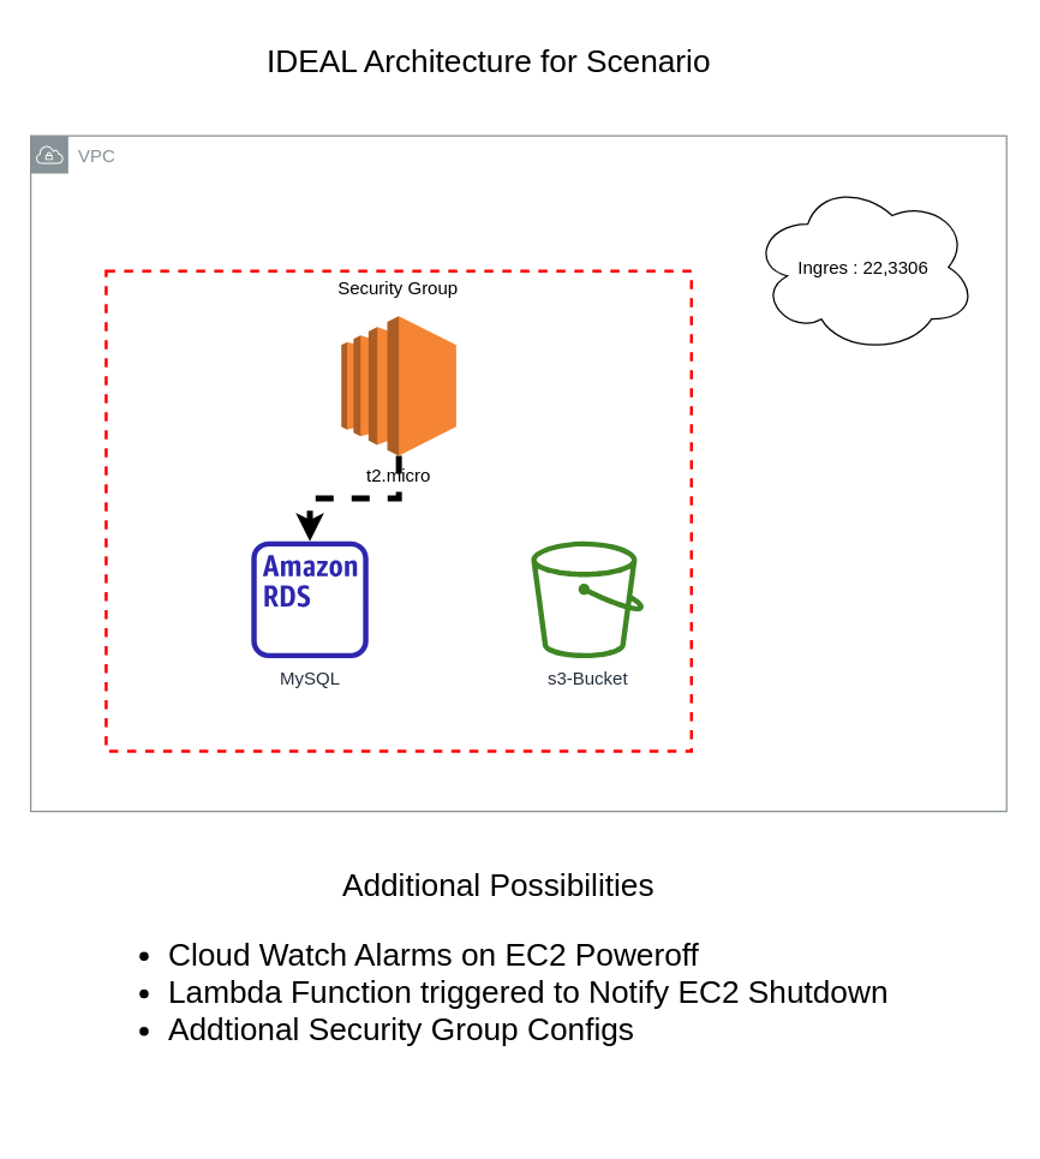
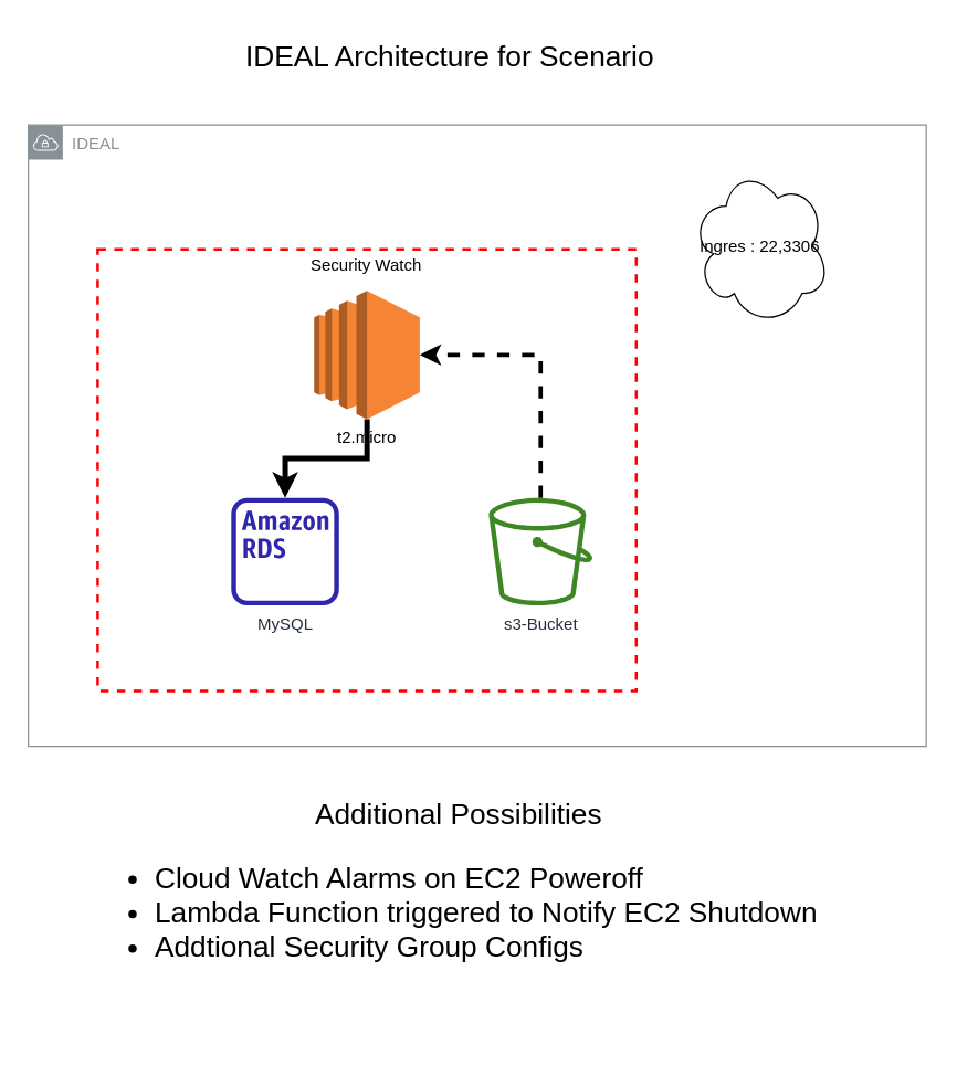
- <mxCell id="2" value="VPC" style="sketch=0;outlineConnect=0;gradientColor=none;html=1;whiteSpace=wrap;fontSize=12;fontStyle=0;shape=mxgraph.aws4.group;grIcon=mxgraph.aws4.group_vpc;strokeColor=#879196;fillColor=none;verticalAlign=top;align=left;spacingLeft=30;fontColor=#879196;dashed=0;" vertex="1" parent="1"><mxGeometry x="20" y="90" width="650.25" height="450" as="geometry" /></mxCell>
+ <mxCell id="2" value="IDEAL" style="sketch=0;outlineConnect=0;gradientColor=none;html=1;whiteSpace=wrap;fontSize=12;fontStyle=0;shape=mxgraph.aws4.group;grIcon=mxgraph.aws4.group_vpc;strokeColor=#879196;fillColor=none;verticalAlign=top;align=left;spacingLeft=30;fontColor=#879196;dashed=0;" vertex="1" parent="1"><mxGeometry x="20" y="90" width="650.25" height="450" as="geometry" /></mxCell>
- <mxCell id="10" value="Ingres : 22,3306" style="ellipse;shape=cloud;whiteSpace=wrap;html=1;" vertex="1" parent="1"><mxGeometry x="500.25" y="120" width="150" height="115" as="geometry" /></mxCell>
+ <mxCell id="10" value="Ingres : 22,3306" style="ellipse;shape=cloud;whiteSpace=wrap;html=1;" vertex="1" parent="1"><mxGeometry x="500.25" y="120" width="100" height="115" as="geometry" /></mxCell>
- <mxCell id="9" value="Security Group" style="fontStyle=0;verticalAlign=top;align=center;spacingTop=-2;fillColor=none;rounded=0;whiteSpace=wrap;html=1;strokeColor=#FF0000;strokeWidth=2;dashed=1;container=1;collapsible=0;expand=0;recursiveResize=0;" vertex="1" parent="3"><mxGeometry width="390" height="320" as="geometry" /></mxCell>
+ <mxCell id="9" value="Security Watch" style="fontStyle=0;verticalAlign=top;align=center;spacingTop=-2;fillColor=none;rounded=0;whiteSpace=wrap;html=1;strokeColor=#FF0000;strokeWidth=2;dashed=1;container=1;collapsible=0;expand=0;recursiveResize=0;" vertex="1" parent="3"><mxGeometry width="390" height="320" as="geometry" /></mxCell>
+ <mxCell id="8" style="edgeStyle=orthogonalEdgeStyle;rounded=0;orthogonalLoop=1;jettySize=auto;html=1;entryX=1;entryY=0.5;entryDx=0;entryDy=0;entryPerimeter=0;dashed=1;strokeWidth=3;" edge="1" parent="3" source="4" target="7"><mxGeometry relative="1" as="geometry"><Array as="points"><mxPoint x="320.75" y="77" /></Array></mxGeometry></mxCell>
- <mxCell id="6" style="edgeStyle=orthogonalEdgeStyle;rounded=0;orthogonalLoop=1;jettySize=auto;html=1;dashed=1;strokeWidth=4;" edge="1" parent="3" source="7" target="5"><mxGeometry relative="1" as="geometry" /></mxCell>
+ <mxCell id="6" style="edgeStyle=orthogonalEdgeStyle;rounded=0;orthogonalLoop=1;jettySize=auto;html=1;dashed=0;strokeWidth=4;" edge="1" parent="3" source="7" target="5"><mxGeometry relative="1" as="geometry" /></mxCell>
